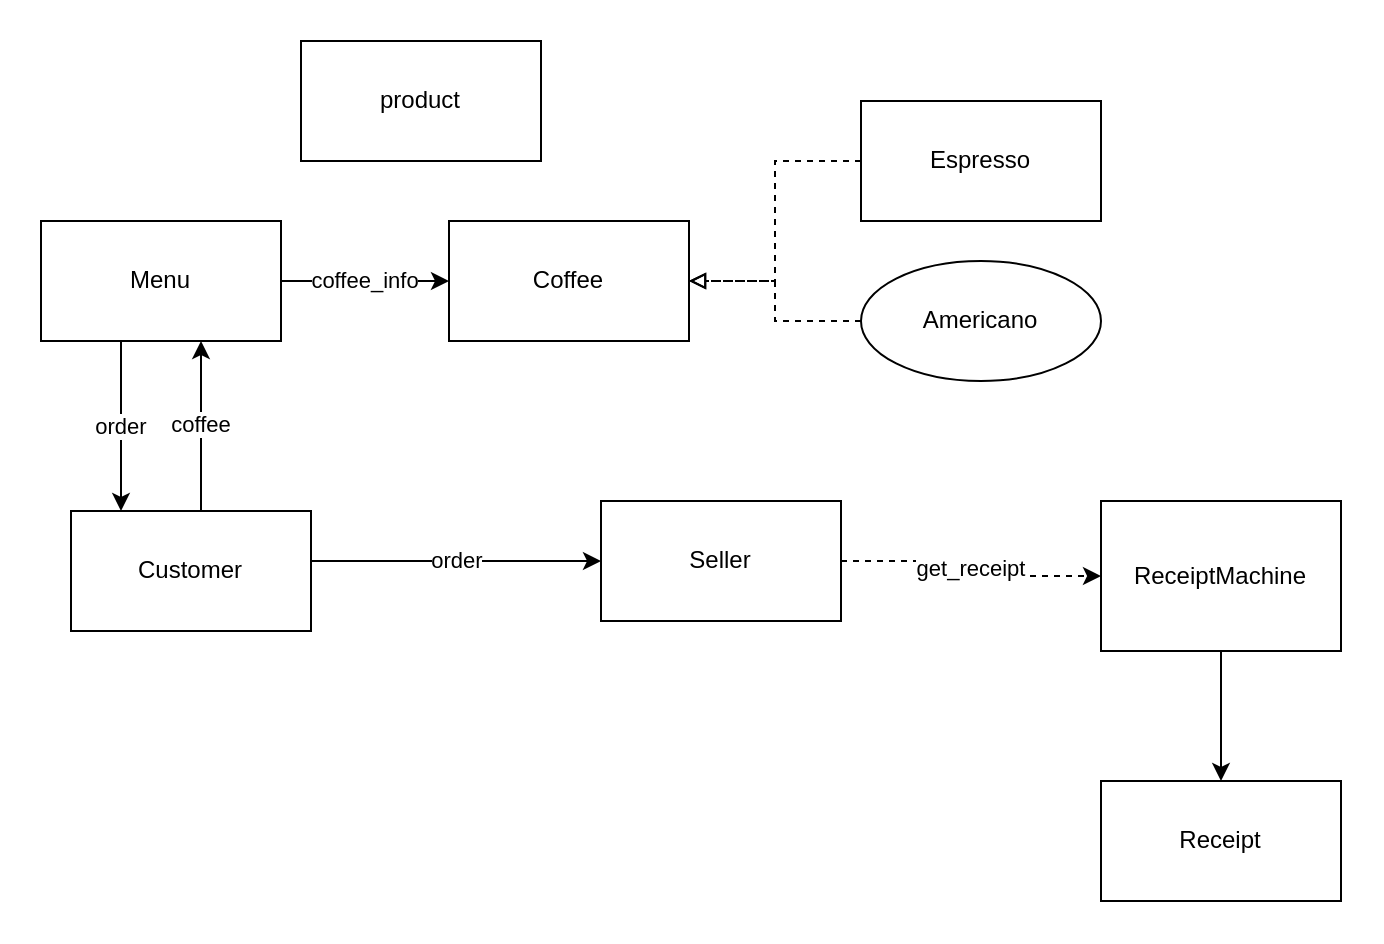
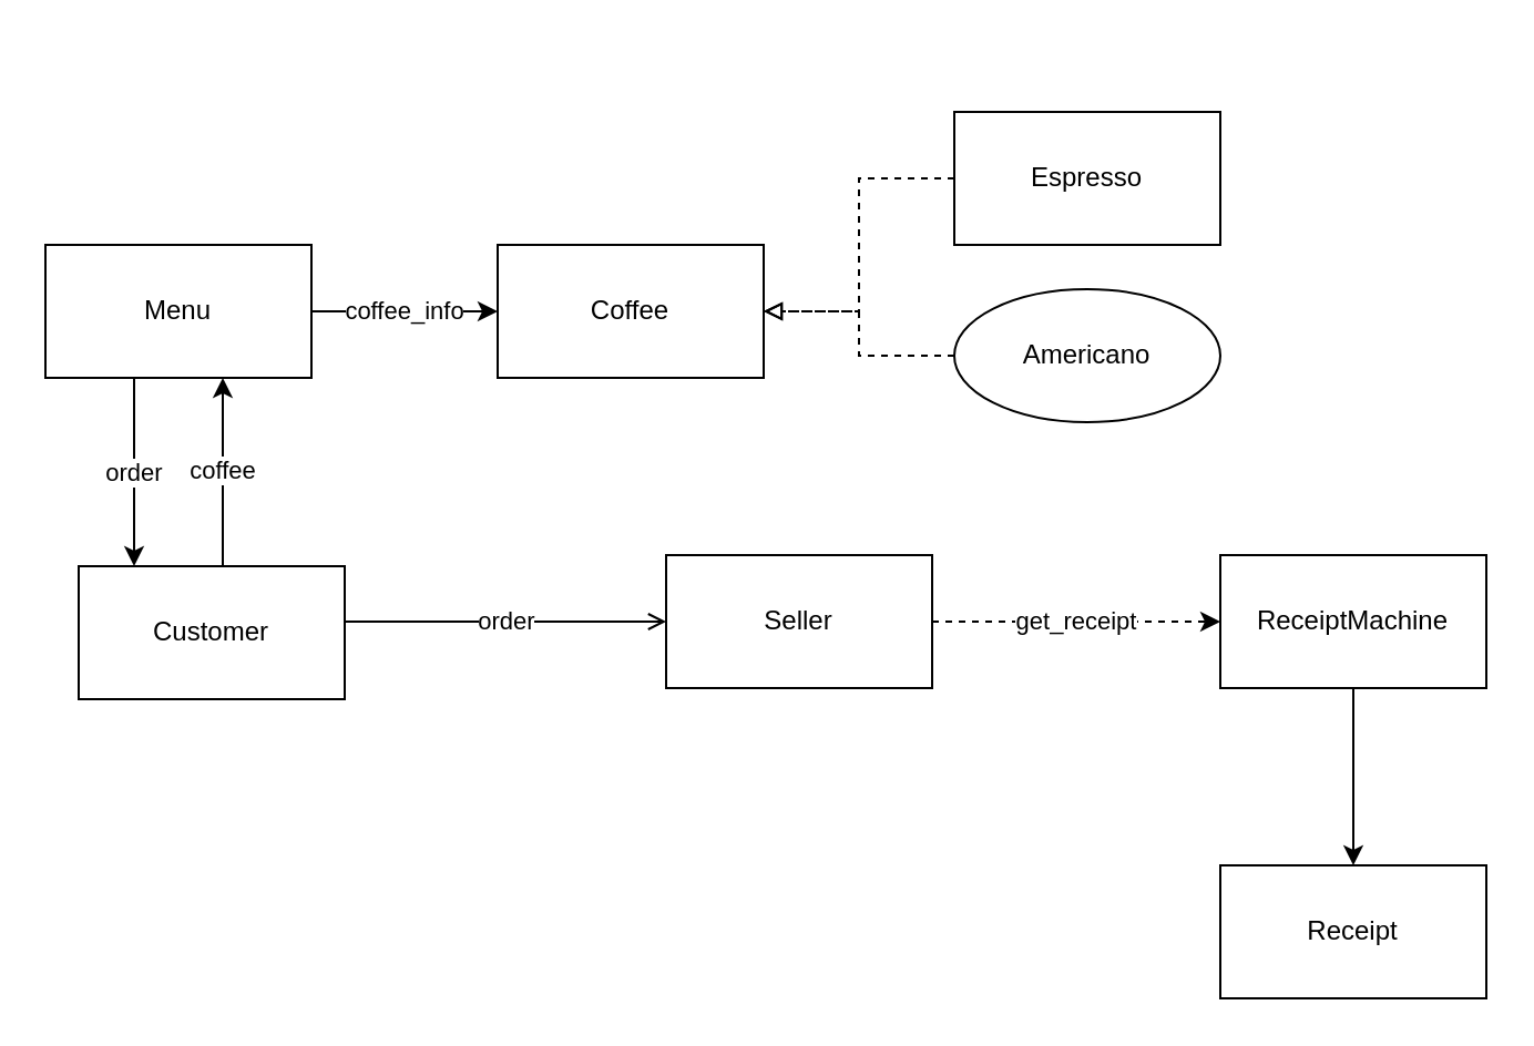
- <mxCell id="14" value="product" style="rounded=0;whiteSpace=wrap;html=1;" vertex="1" parent="1"><mxGeometry x="150" y="20" width="120" height="60" as="geometry" /></mxCell>
- <mxCell id="5" value="order" style="edgeStyle=orthogonalEdgeStyle;rounded=0;orthogonalLoop=1;jettySize=auto;html=1;" edge="1" parent="1" source="6" target="3"><mxGeometry relative="1" as="geometry"><Array as="points"><mxPoint x="240" y="280" /><mxPoint x="240" y="280" /></Array></mxGeometry></mxCell>
+ <mxCell id="5" value="order" style="edgeStyle=orthogonalEdgeStyle;rounded=0;orthogonalLoop=1;jettySize=auto;html=1;endArrow=open;" edge="1" parent="1" source="6" target="3"><mxGeometry relative="1" as="geometry"><Array as="points"><mxPoint x="240" y="280" /><mxPoint x="240" y="280" /></Array></mxGeometry></mxCell>
- <mxCell id="9" value="ReceiptMachine" style="rounded=0;whiteSpace=wrap;html=1;" vertex="1" parent="1"><mxGeometry x="550" y="250" width="120" height="75" as="geometry" /></mxCell>
+ <mxCell id="9" value="ReceiptMachine" style="rounded=0;whiteSpace=wrap;html=1;" vertex="1" parent="1"><mxGeometry x="550" y="250" width="120" height="60" as="geometry" /></mxCell>
